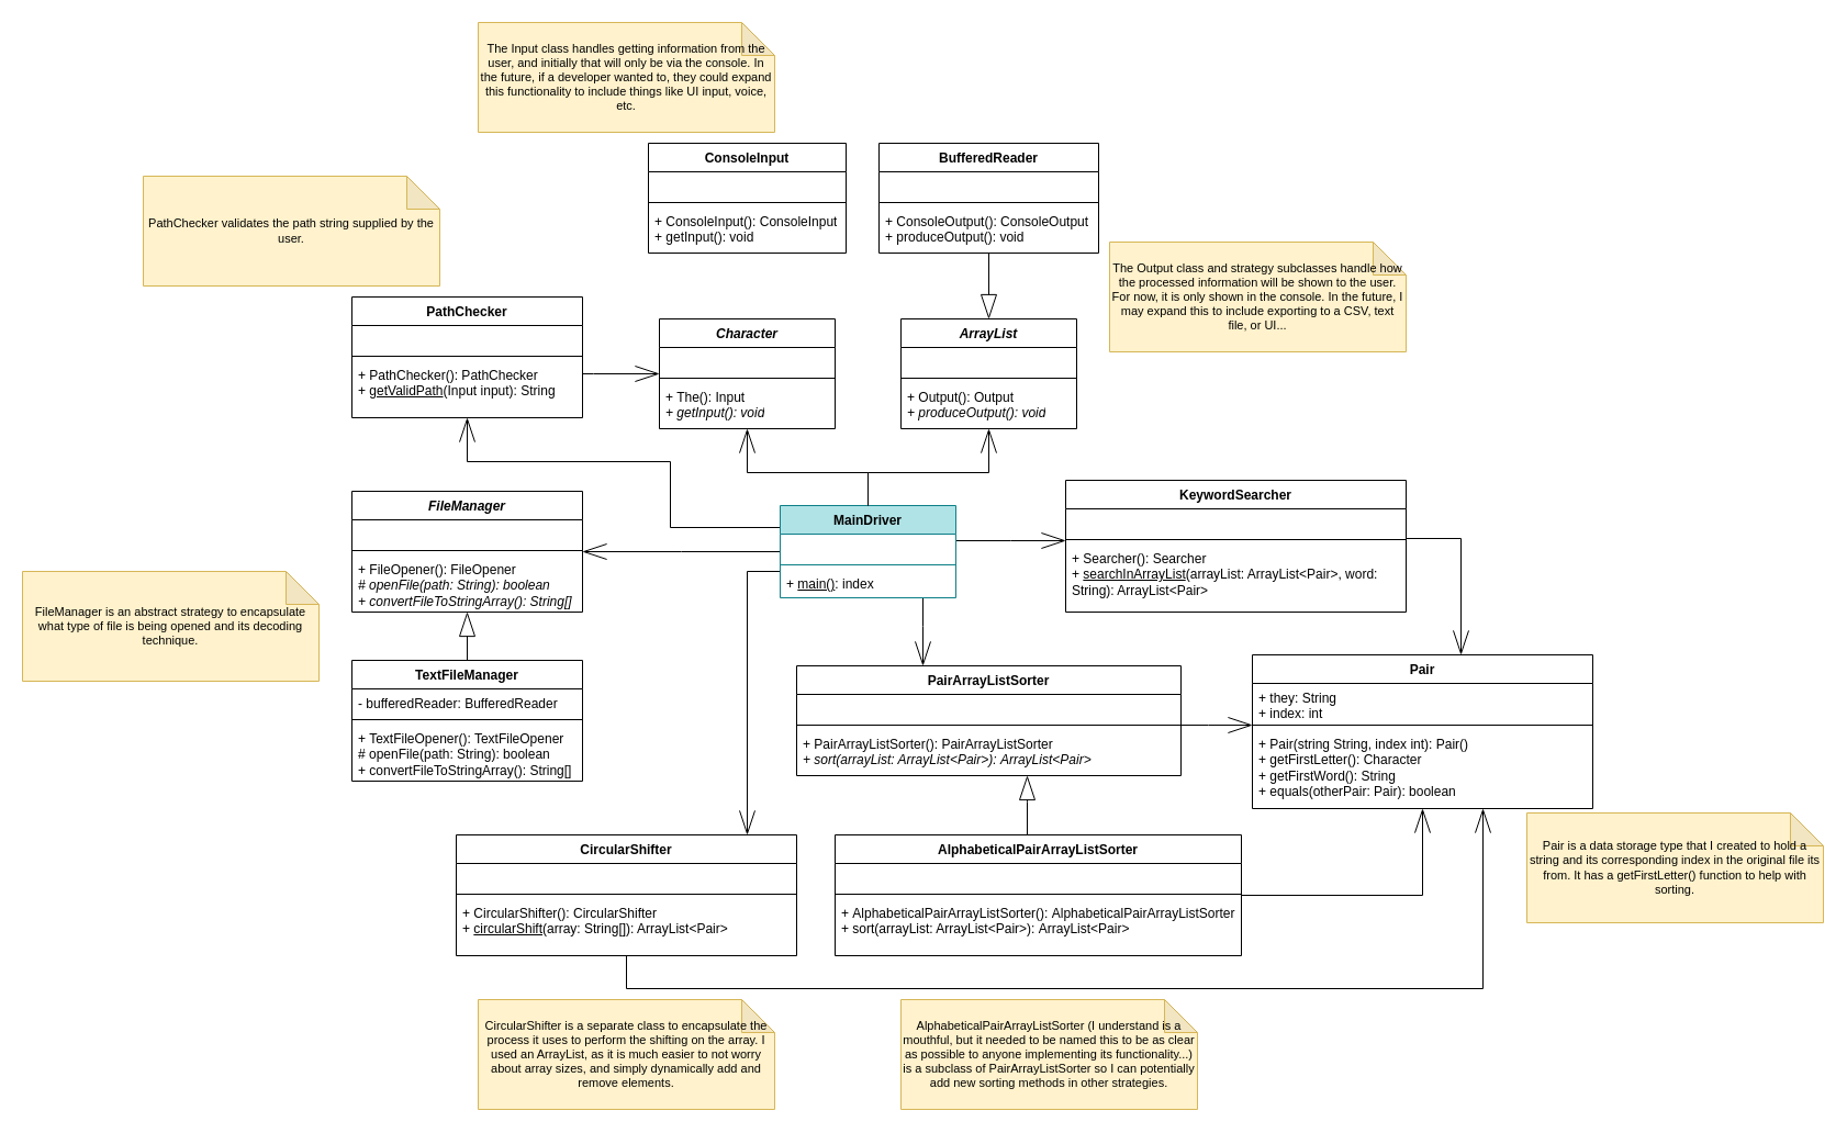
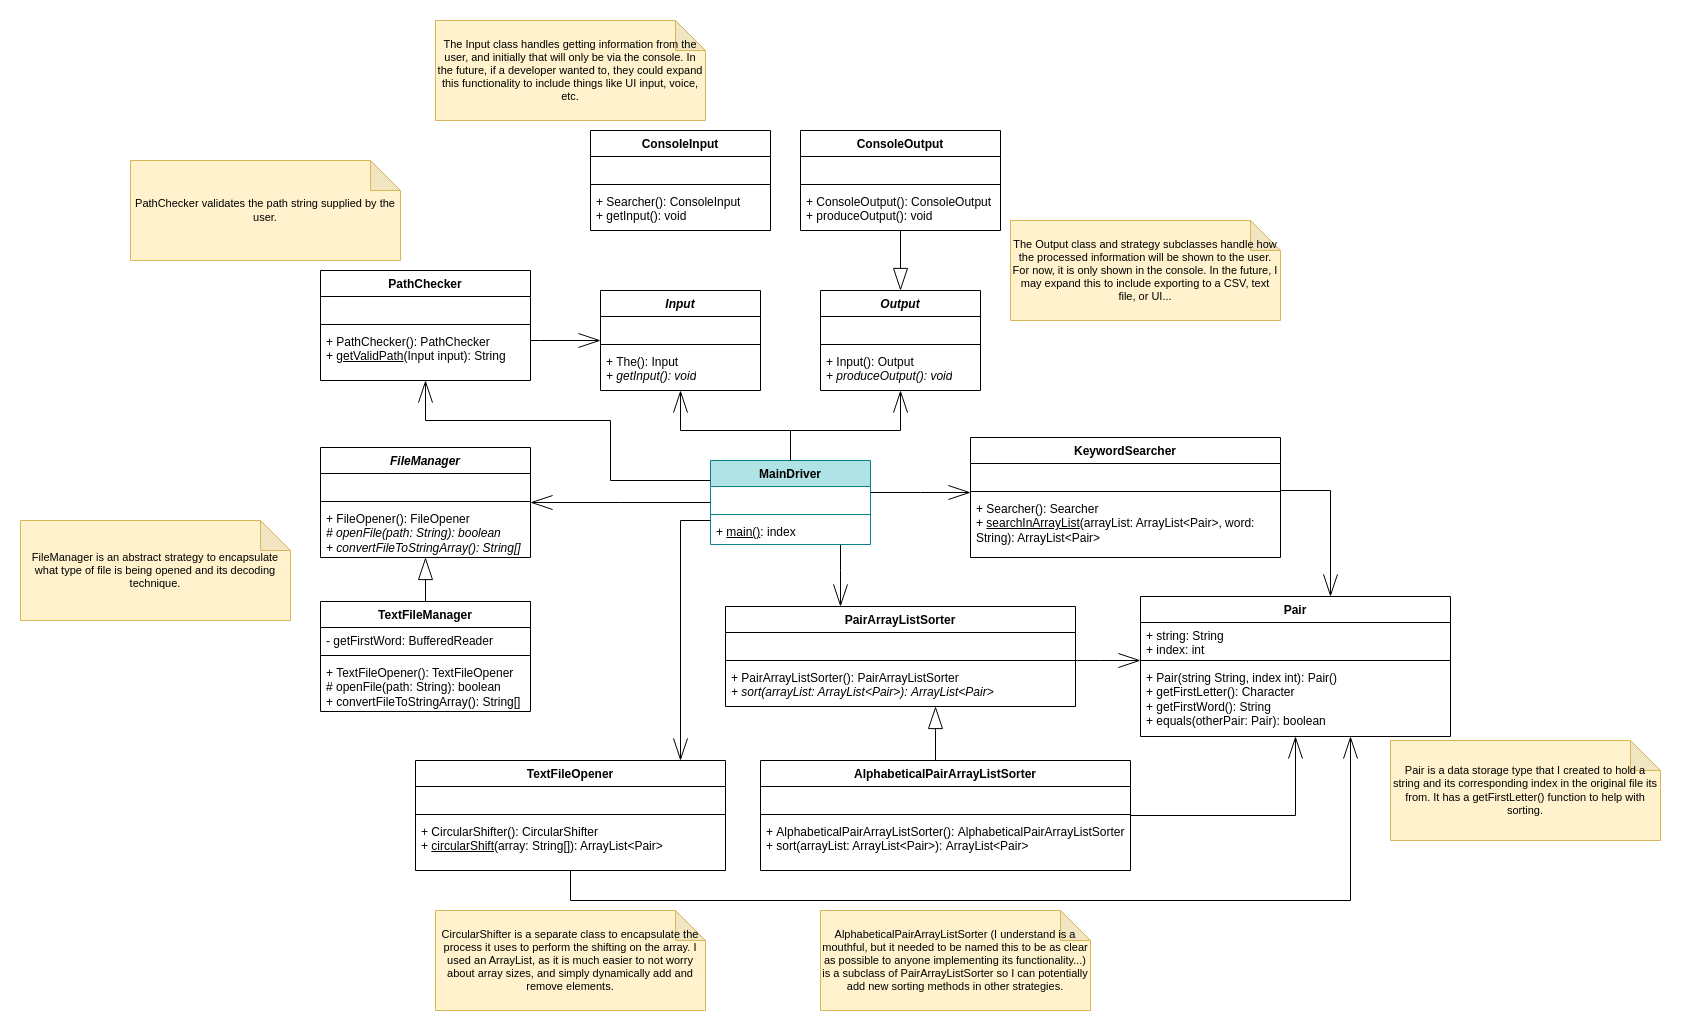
- <mxCell id="26" value="BufferedReader" style="swimlane;fontStyle=1;align=center;verticalAlign=top;childLayout=stackLayout;horizontal=1;startSize=26;horizontalStack=0;resizeParent=1;resizeParentMax=0;resizeLast=0;collapsible=1;marginBottom=0;whiteSpace=wrap;html=1;" parent="1" vertex="1"><mxGeometry x="800" y="130" width="200" height="100" as="geometry" /></mxCell>
+ <mxCell id="26" value="ConsoleOutput" style="swimlane;fontStyle=1;align=center;verticalAlign=top;childLayout=stackLayout;horizontal=1;startSize=26;horizontalStack=0;resizeParent=1;resizeParentMax=0;resizeLast=0;collapsible=1;marginBottom=0;whiteSpace=wrap;html=1;" parent="1" vertex="1"><mxGeometry x="800" y="130" width="200" height="100" as="geometry" /></mxCell>
- <mxCell id="24" value="+ ConsoleInput(): ConsoleInput&lt;div&gt;+ getInput(): void&lt;/div&gt;" style="text;strokeColor=none;fillColor=none;align=left;verticalAlign=top;spacingLeft=4;spacingRight=4;overflow=hidden;rotatable=0;points=[[0,0.5],[1,0.5]];portConstraint=eastwest;whiteSpace=wrap;html=1;" parent="21" vertex="1"><mxGeometry y="58" width="180" height="42" as="geometry" /></mxCell>
+ <mxCell id="24" value="+ Searcher(): ConsoleInput&lt;div&gt;+ getInput(): void&lt;/div&gt;" style="text;strokeColor=none;fillColor=none;align=left;verticalAlign=top;spacingLeft=4;spacingRight=4;overflow=hidden;rotatable=0;points=[[0,0.5],[1,0.5]];portConstraint=eastwest;whiteSpace=wrap;html=1;" parent="21" vertex="1"><mxGeometry y="58" width="180" height="42" as="geometry" /></mxCell>
- <mxCell id="12" value="&lt;i&gt;Character&lt;/i&gt;" style="swimlane;fontStyle=1;align=center;verticalAlign=top;childLayout=stackLayout;horizontal=1;startSize=26;horizontalStack=0;resizeParent=1;resizeParentMax=0;resizeLast=0;collapsible=1;marginBottom=0;whiteSpace=wrap;html=1;" parent="1" vertex="1"><mxGeometry x="600" y="290" width="160" height="100" as="geometry" /></mxCell>
+ <mxCell id="12" value="&lt;i&gt;Input&lt;/i&gt;" style="swimlane;fontStyle=1;align=center;verticalAlign=top;childLayout=stackLayout;horizontal=1;startSize=26;horizontalStack=0;resizeParent=1;resizeParentMax=0;resizeLast=0;collapsible=1;marginBottom=0;whiteSpace=wrap;html=1;" parent="1" vertex="1"><mxGeometry x="600" y="290" width="160" height="100" as="geometry" /></mxCell>
- <mxCell id="17" value="&lt;i&gt;ArrayList&lt;/i&gt;" style="swimlane;fontStyle=1;align=center;verticalAlign=top;childLayout=stackLayout;horizontal=1;startSize=26;horizontalStack=0;resizeParent=1;resizeParentMax=0;resizeLast=0;collapsible=1;marginBottom=0;whiteSpace=wrap;html=1;" parent="1" vertex="1"><mxGeometry x="820" y="290" width="160" height="100" as="geometry" /></mxCell>
+ <mxCell id="17" value="&lt;i&gt;Output&lt;/i&gt;" style="swimlane;fontStyle=1;align=center;verticalAlign=top;childLayout=stackLayout;horizontal=1;startSize=26;horizontalStack=0;resizeParent=1;resizeParentMax=0;resizeLast=0;collapsible=1;marginBottom=0;whiteSpace=wrap;html=1;" parent="1" vertex="1"><mxGeometry x="820" y="290" width="160" height="100" as="geometry" /></mxCell>
- <mxCell id="20" value="+ Output(): Output&lt;div&gt;&lt;i&gt;+ produceOutput(): void&lt;br&gt;&lt;/i&gt;&lt;div&gt;&lt;br&gt;&lt;/div&gt;&lt;/div&gt;" style="text;strokeColor=none;fillColor=none;align=left;verticalAlign=top;spacingLeft=4;spacingRight=4;overflow=hidden;rotatable=0;points=[[0,0.5],[1,0.5]];portConstraint=eastwest;whiteSpace=wrap;html=1;" parent="17" vertex="1"><mxGeometry y="58" width="160" height="42" as="geometry" /></mxCell>
+ <mxCell id="20" value="+ Input(): Output&lt;div&gt;&lt;i&gt;+ produceOutput(): void&lt;br&gt;&lt;/i&gt;&lt;div&gt;&lt;br&gt;&lt;/div&gt;&lt;/div&gt;" style="text;strokeColor=none;fillColor=none;align=left;verticalAlign=top;spacingLeft=4;spacingRight=4;overflow=hidden;rotatable=0;points=[[0,0.5],[1,0.5]];portConstraint=eastwest;whiteSpace=wrap;html=1;" parent="17" vertex="1"><mxGeometry y="58" width="160" height="42" as="geometry" /></mxCell>
- <mxCell id="66" value="+ they: String&lt;div&gt;+ index: int&lt;/div&gt;" style="text;strokeColor=none;fillColor=none;align=left;verticalAlign=top;spacingLeft=4;spacingRight=4;overflow=hidden;rotatable=0;points=[[0,0.5],[1,0.5]];portConstraint=eastwest;whiteSpace=wrap;html=1;" parent="65" vertex="1"><mxGeometry y="26" width="310" height="34" as="geometry" /></mxCell>
+ <mxCell id="66" value="+ string: String&lt;div&gt;+ index: int&lt;/div&gt;" style="text;strokeColor=none;fillColor=none;align=left;verticalAlign=top;spacingLeft=4;spacingRight=4;overflow=hidden;rotatable=0;points=[[0,0.5],[1,0.5]];portConstraint=eastwest;whiteSpace=wrap;html=1;" parent="65" vertex="1"><mxGeometry y="26" width="310" height="34" as="geometry" /></mxCell>
- <mxCell id="41" value="- bufferedReader: BufferedReader" style="text;strokeColor=none;fillColor=none;align=left;verticalAlign=top;spacingLeft=4;spacingRight=4;overflow=hidden;rotatable=0;points=[[0,0.5],[1,0.5]];portConstraint=eastwest;whiteSpace=wrap;html=1;" parent="40" vertex="1"><mxGeometry y="26" width="210" height="24" as="geometry" /></mxCell>
+ <mxCell id="41" value="- getFirstWord: BufferedReader" style="text;strokeColor=none;fillColor=none;align=left;verticalAlign=top;spacingLeft=4;spacingRight=4;overflow=hidden;rotatable=0;points=[[0,0.5],[1,0.5]];portConstraint=eastwest;whiteSpace=wrap;html=1;" parent="40" vertex="1"><mxGeometry y="26" width="210" height="24" as="geometry" /></mxCell>
- <mxCell id="35" value="CircularShifter" style="swimlane;fontStyle=1;align=center;verticalAlign=top;childLayout=stackLayout;horizontal=1;startSize=26;horizontalStack=0;resizeParent=1;resizeParentMax=0;resizeLast=0;collapsible=1;marginBottom=0;whiteSpace=wrap;html=1;" parent="1" vertex="1"><mxGeometry x="415" y="760" width="310" height="110" as="geometry" /></mxCell>
+ <mxCell id="35" value="TextFileOpener" style="swimlane;fontStyle=1;align=center;verticalAlign=top;childLayout=stackLayout;horizontal=1;startSize=26;horizontalStack=0;resizeParent=1;resizeParentMax=0;resizeLast=0;collapsible=1;marginBottom=0;whiteSpace=wrap;html=1;" parent="1" vertex="1"><mxGeometry x="415" y="760" width="310" height="110" as="geometry" /></mxCell>
